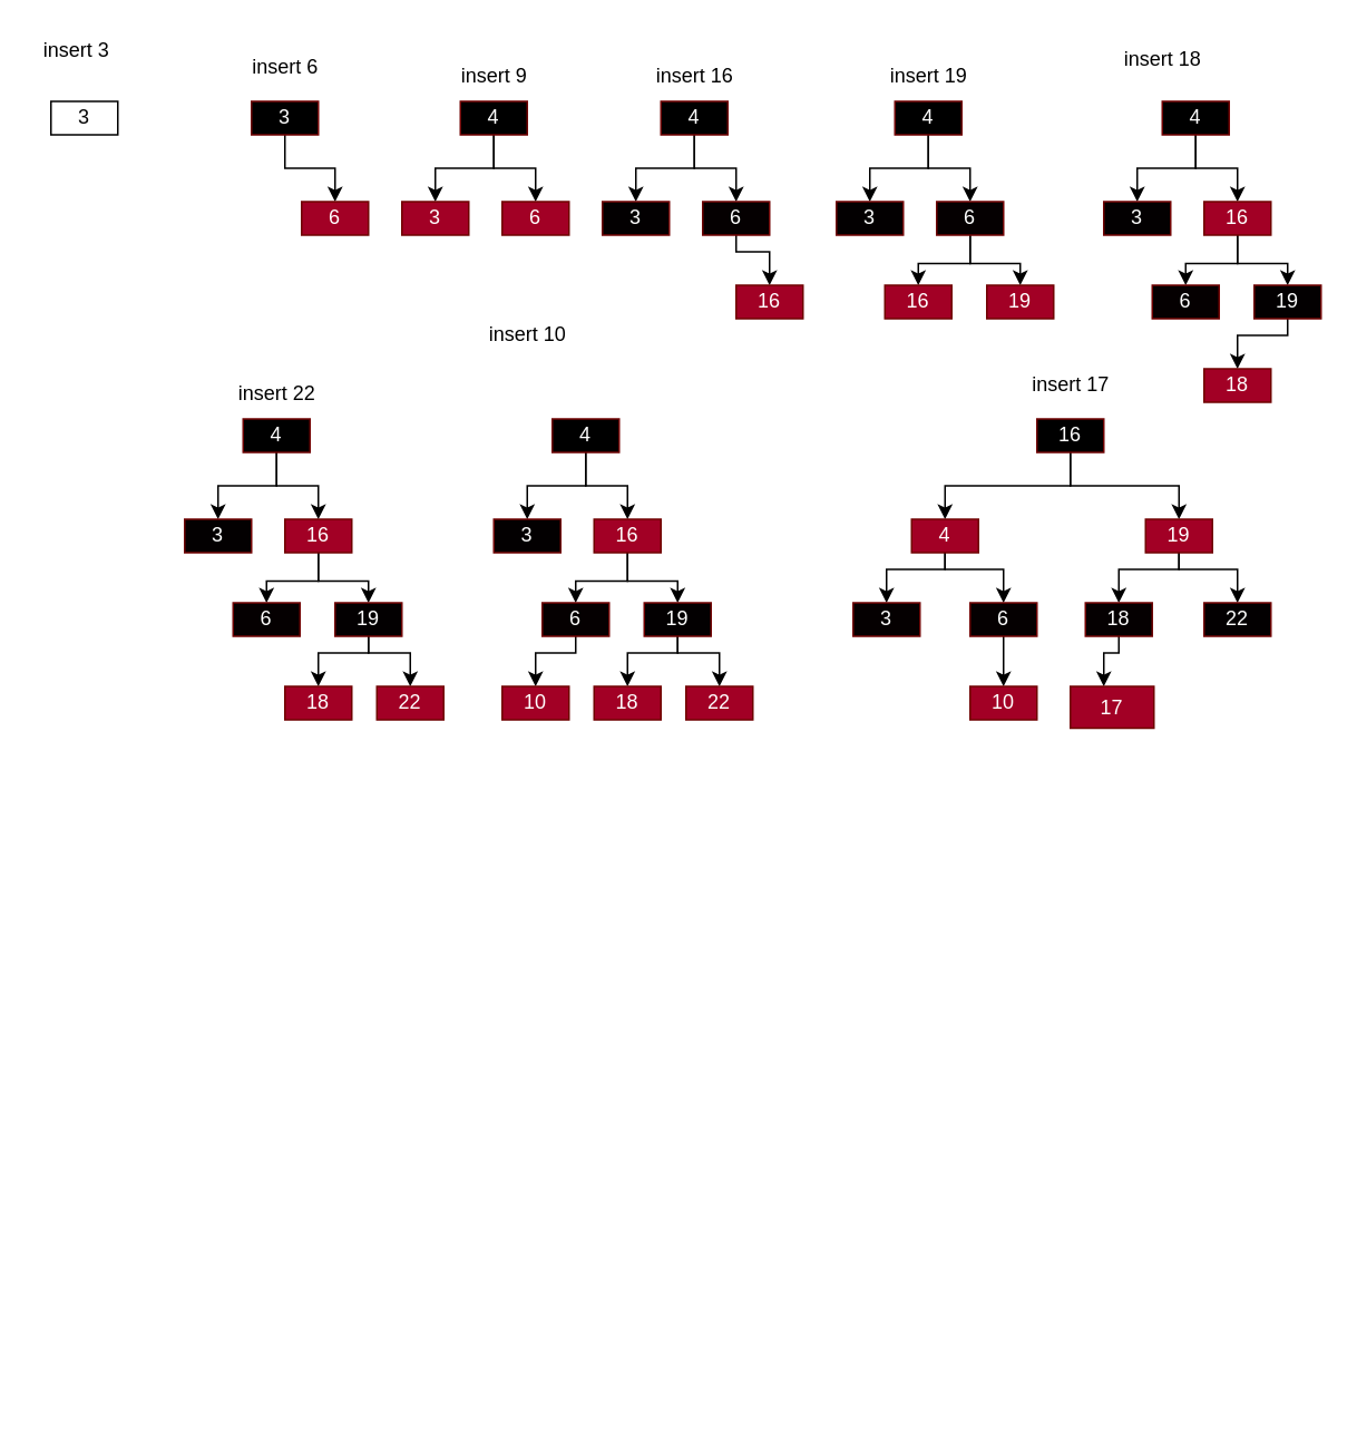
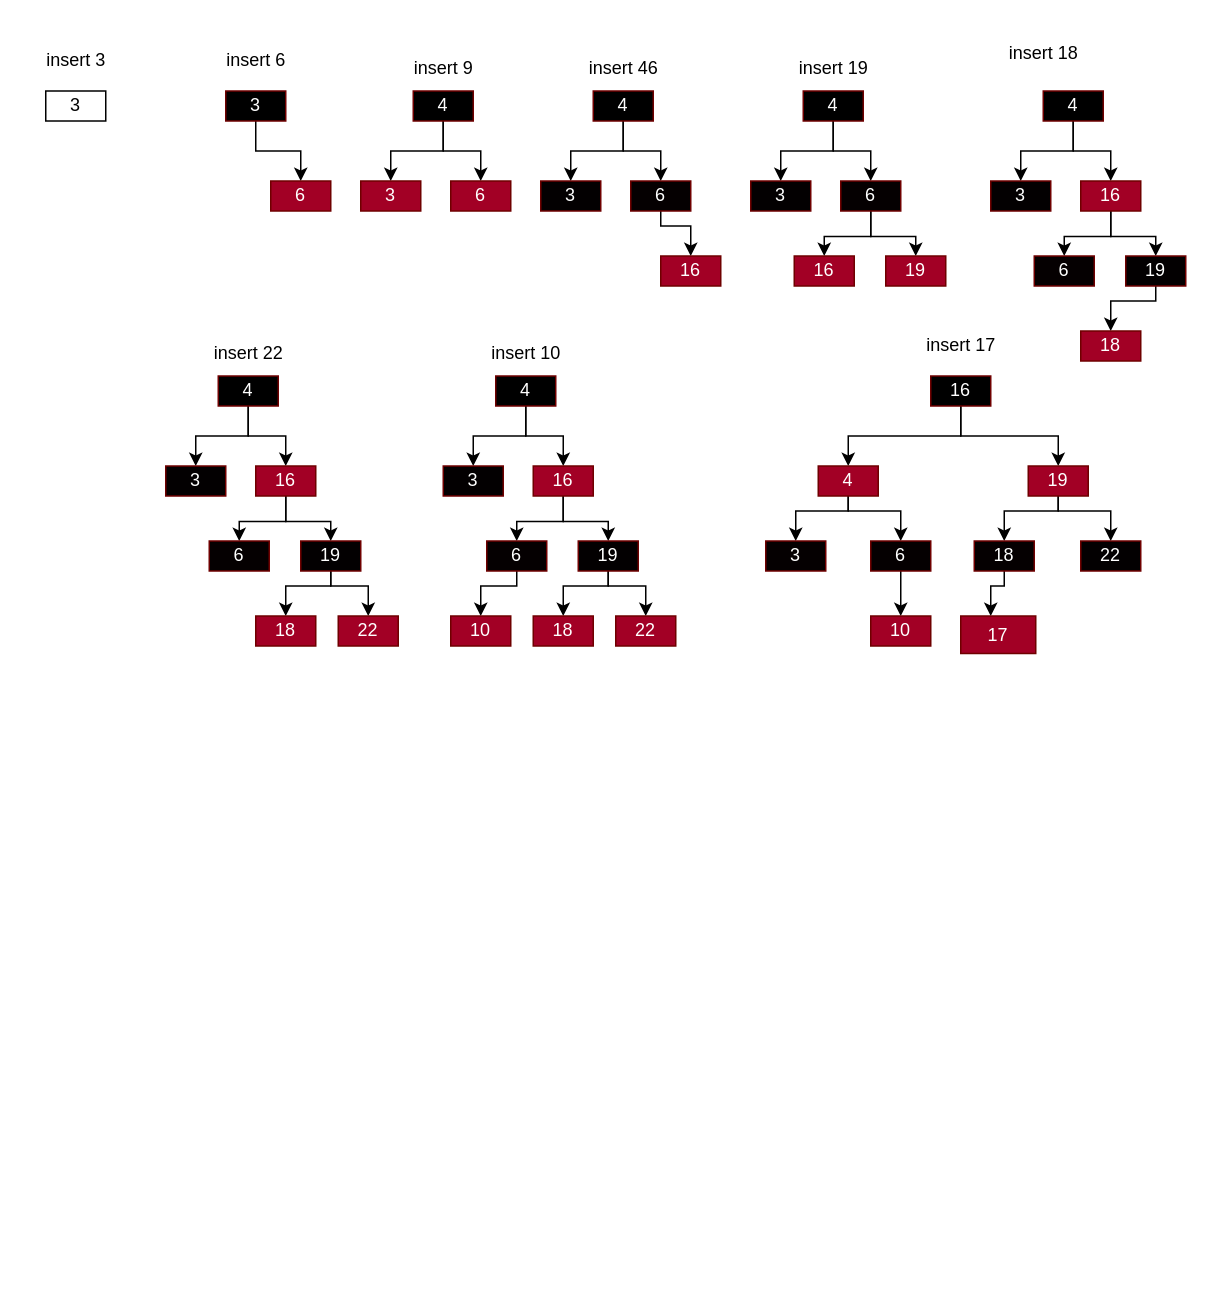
- <mxCell id="3" value="insert 3" style="text;html=1;align=center;verticalAlign=middle;resizable=0;points=[];autosize=1;strokeColor=none;fillColor=none;" vertex="1" parent="1"><mxGeometry x="15" y="15" width="60" height="30" as="geometry" /></mxCell>
+ <mxCell id="3" value="insert 3" style="text;html=1;align=center;verticalAlign=middle;resizable=0;points=[];autosize=1;strokeColor=none;fillColor=none;" vertex="1" parent="1"><mxGeometry x="20" y="25" width="60" height="30" as="geometry" /></mxCell>
- <mxCell id="22" value="insert 16" style="text;html=1;align=center;verticalAlign=middle;resizable=0;points=[];autosize=1;strokeColor=none;fillColor=none;" vertex="1" parent="1"><mxGeometry x="380" y="30" width="70" height="30" as="geometry" /></mxCell>
+ <mxCell id="22" value="insert 46" style="text;html=1;align=center;verticalAlign=middle;resizable=0;points=[];autosize=1;strokeColor=none;fillColor=none;" vertex="1" parent="1"><mxGeometry x="380" y="30" width="70" height="30" as="geometry" /></mxCell>
- <mxCell id="69" value="insert 10" style="text;html=1;align=center;verticalAlign=middle;resizable=0;points=[];autosize=1;strokeColor=none;fillColor=none;" vertex="1" parent="1"><mxGeometry x="280" y="185" width="70" height="30" as="geometry" /></mxCell>
+ <mxCell id="69" value="insert 10" style="text;html=1;align=center;verticalAlign=middle;resizable=0;points=[];autosize=1;strokeColor=none;fillColor=none;" vertex="1" parent="1"><mxGeometry x="315" y="220" width="70" height="30" as="geometry" /></mxCell>
